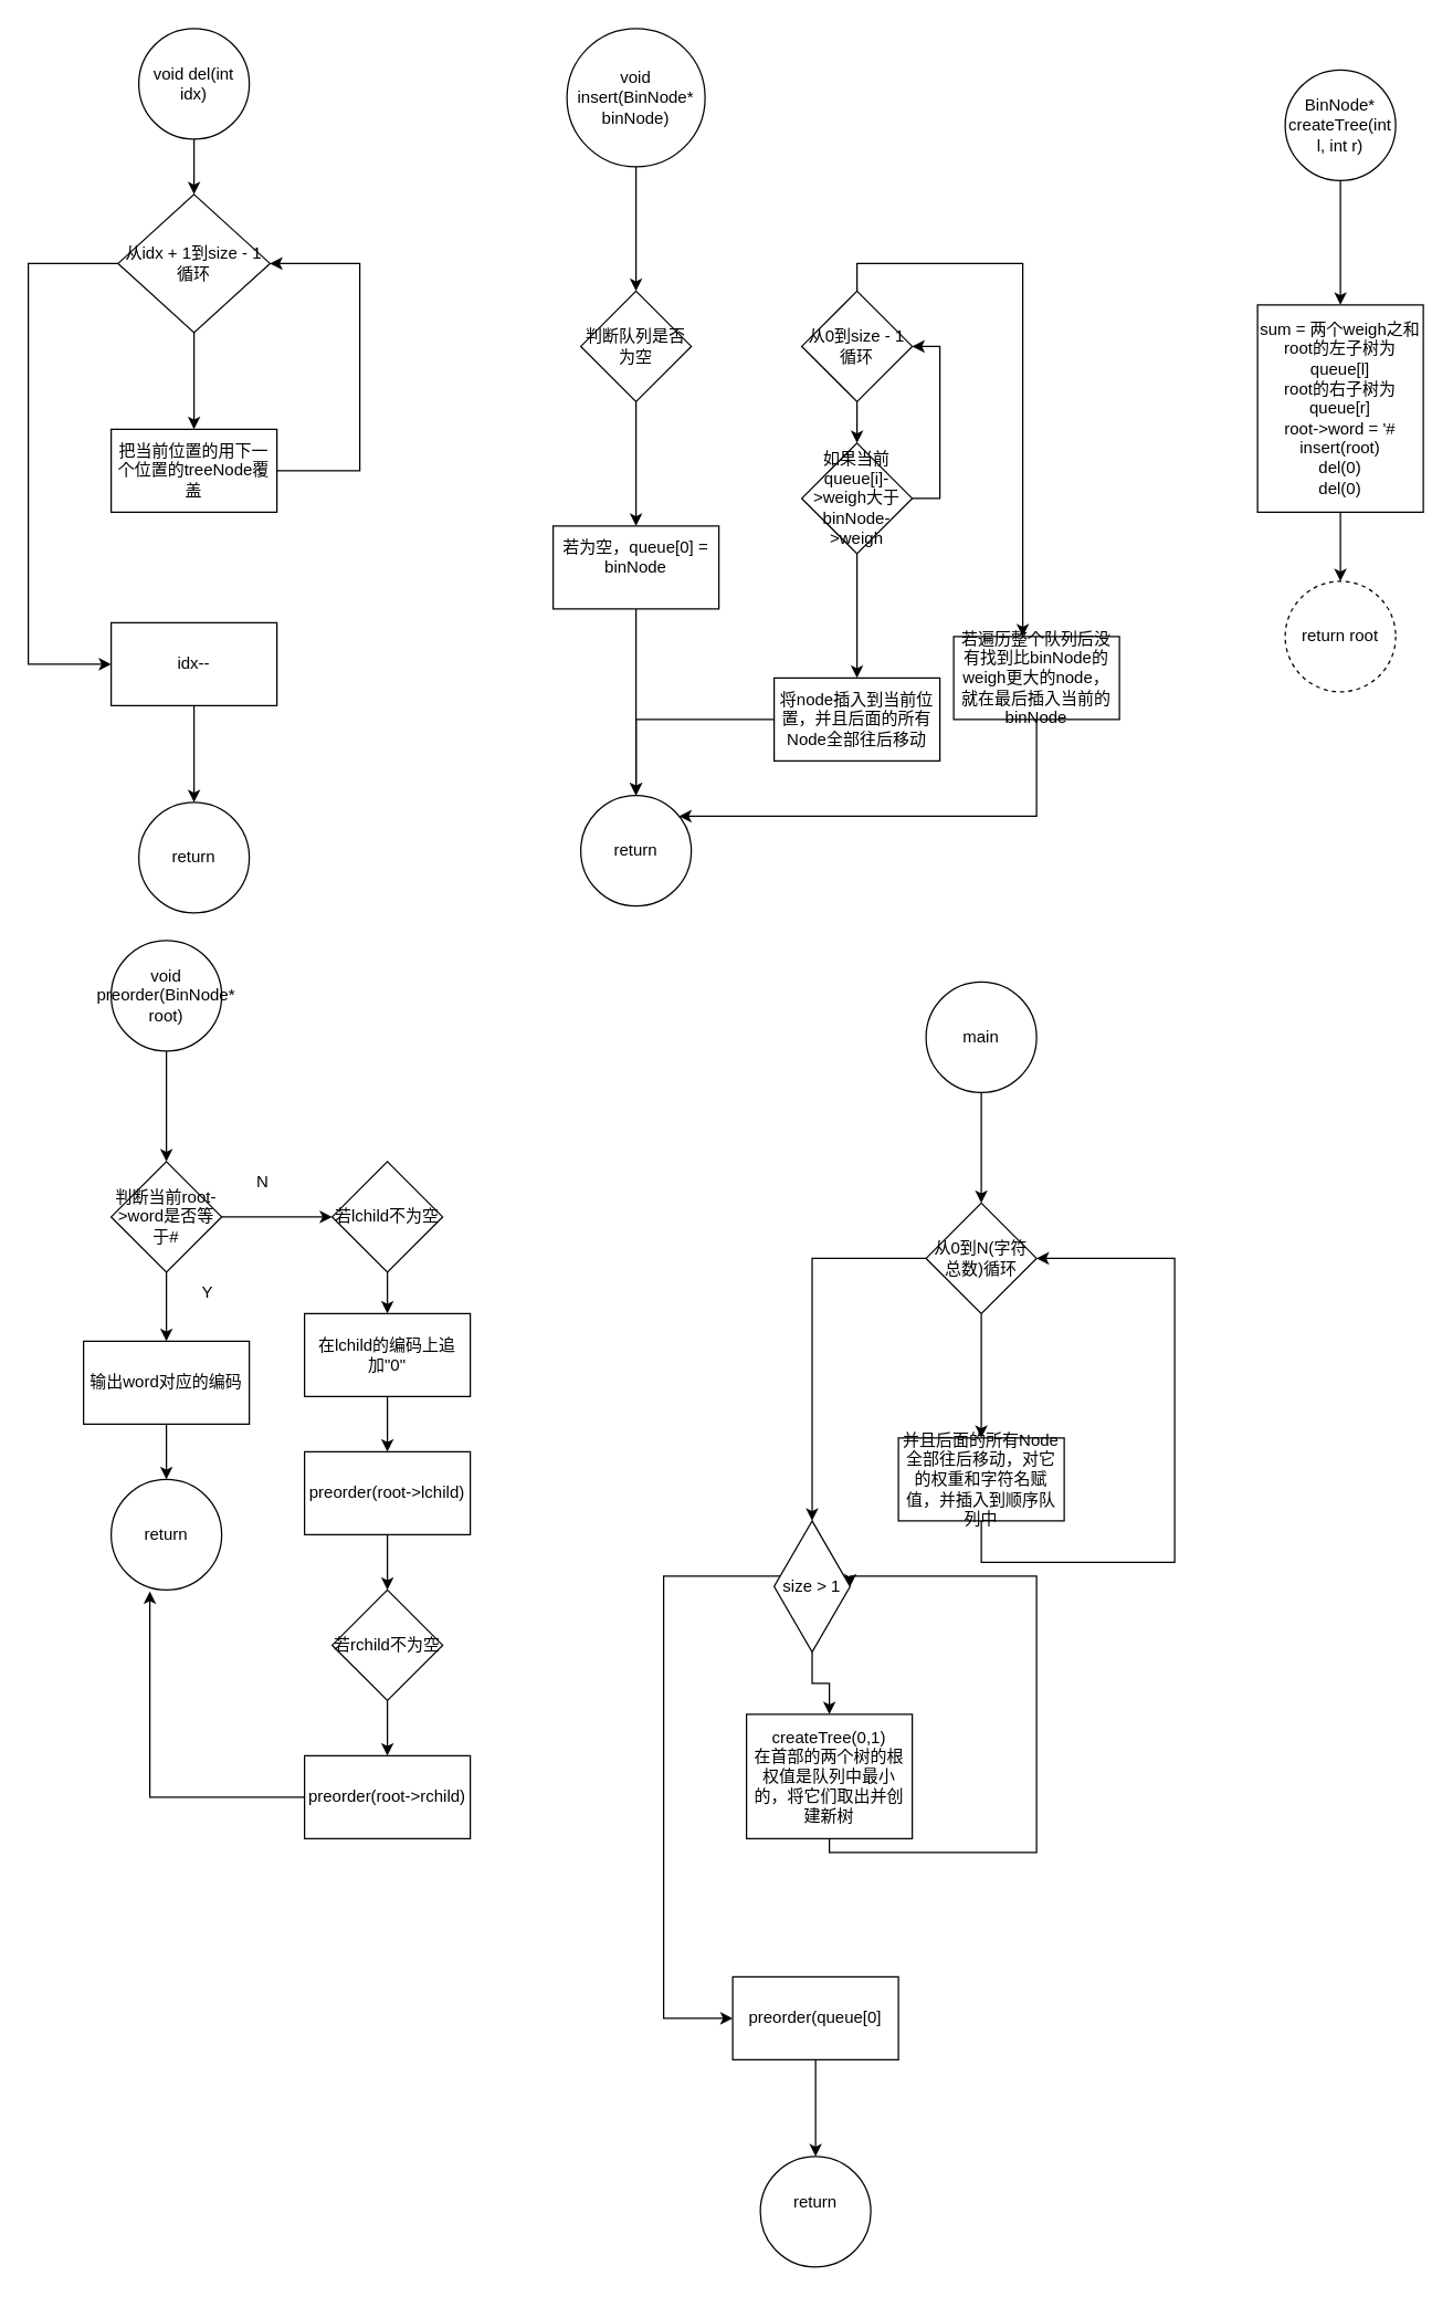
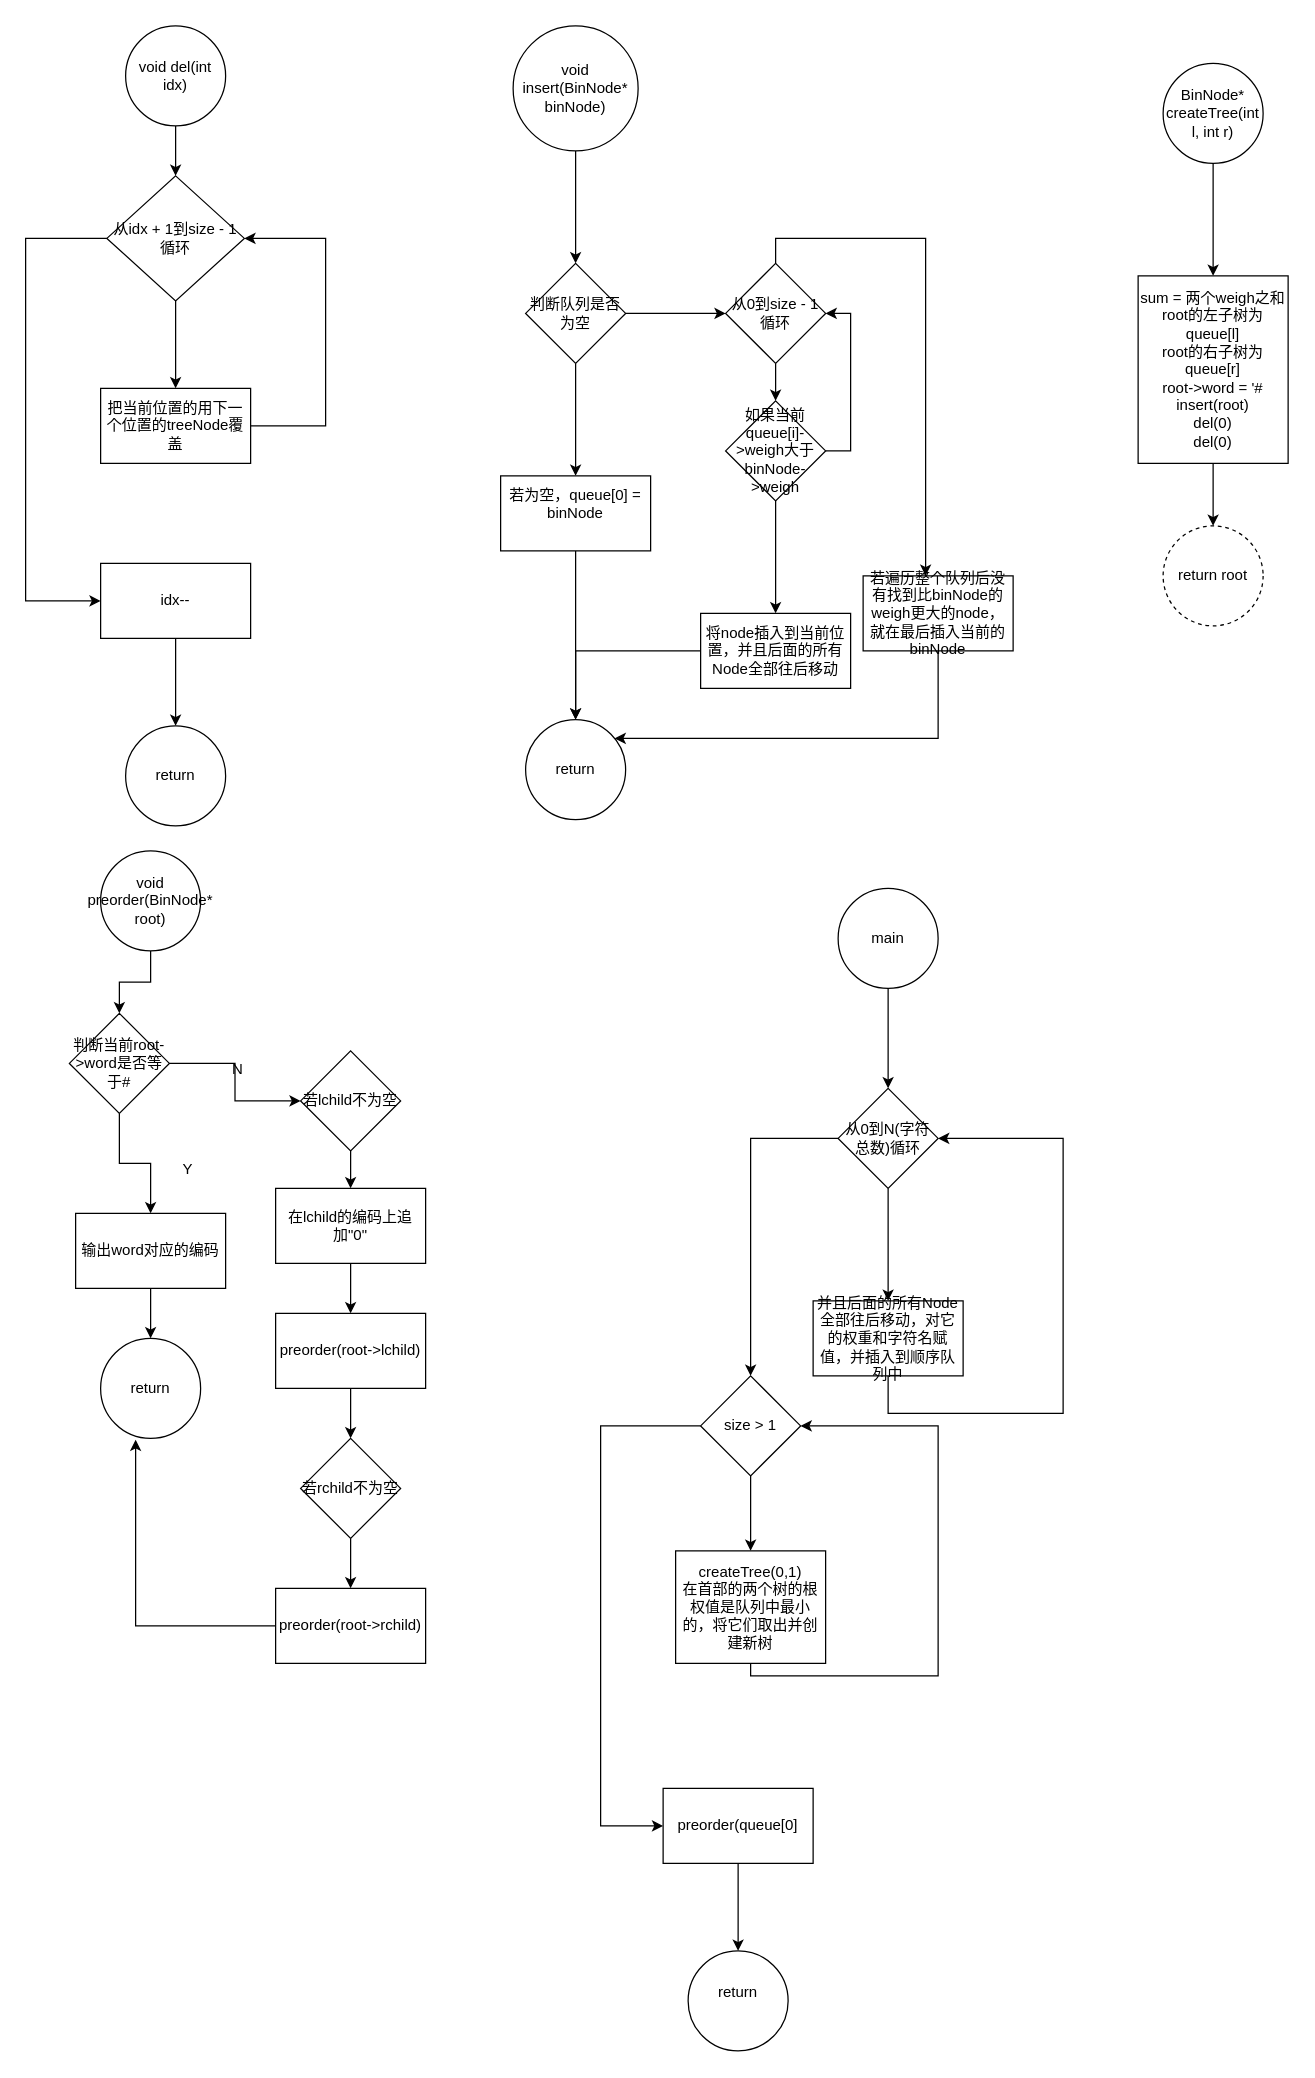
+ <mxCell id="15" value="" style="edgeStyle=orthogonalEdgeStyle;rounded=0;orthogonalLoop=1;jettySize=auto;html=1;" parent="1" source="16" target="22" edge="1"><mxGeometry relative="1" as="geometry" /></mxCell>
- <mxCell id="39" value="判断当前root-&amp;gt;word是否等于#" style="rhombus;whiteSpace=wrap;html=1;" vertex="1" parent="1"><mxGeometry x="80" y="840" width="80" height="80" as="geometry" /></mxCell>
+ <mxCell id="39" value="判断当前root-&amp;gt;word是否等于#" style="rhombus;whiteSpace=wrap;html=1;" vertex="1" parent="1"><mxGeometry x="55" y="810" width="80" height="80" as="geometry" /></mxCell>
- <mxCell id="64" value="size &amp;gt; 1" style="rhombus;whiteSpace=wrap;html=1;" vertex="1" parent="1"><mxGeometry x="560" y="1100" width="55" height="95" as="geometry" /></mxCell>
+ <mxCell id="64" value="size &amp;gt; 1" style="rhombus;whiteSpace=wrap;html=1;" vertex="1" parent="1"><mxGeometry x="560" y="1100" width="80" height="80" as="geometry" /></mxCell>
